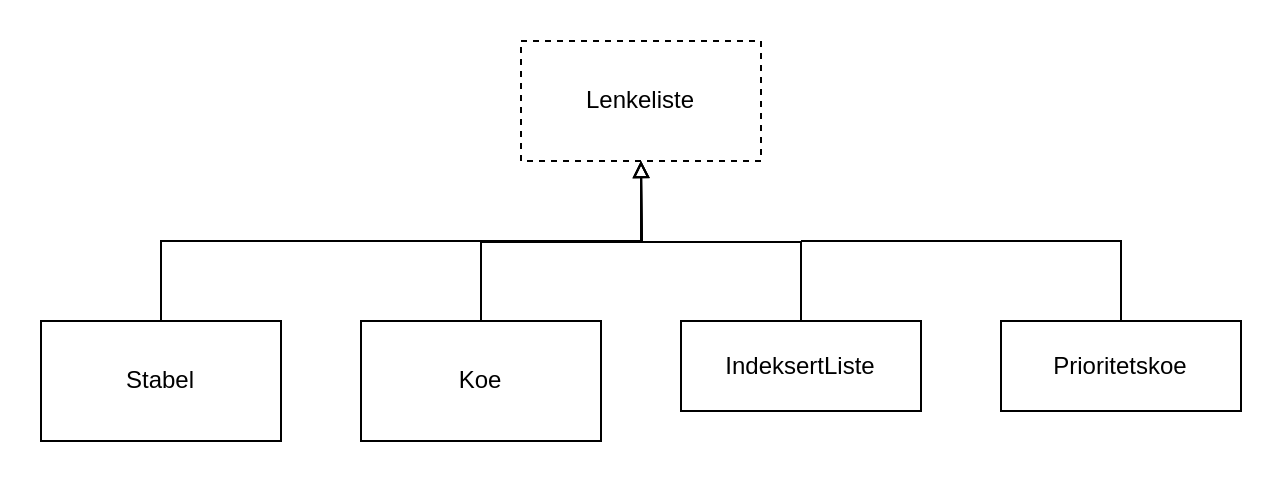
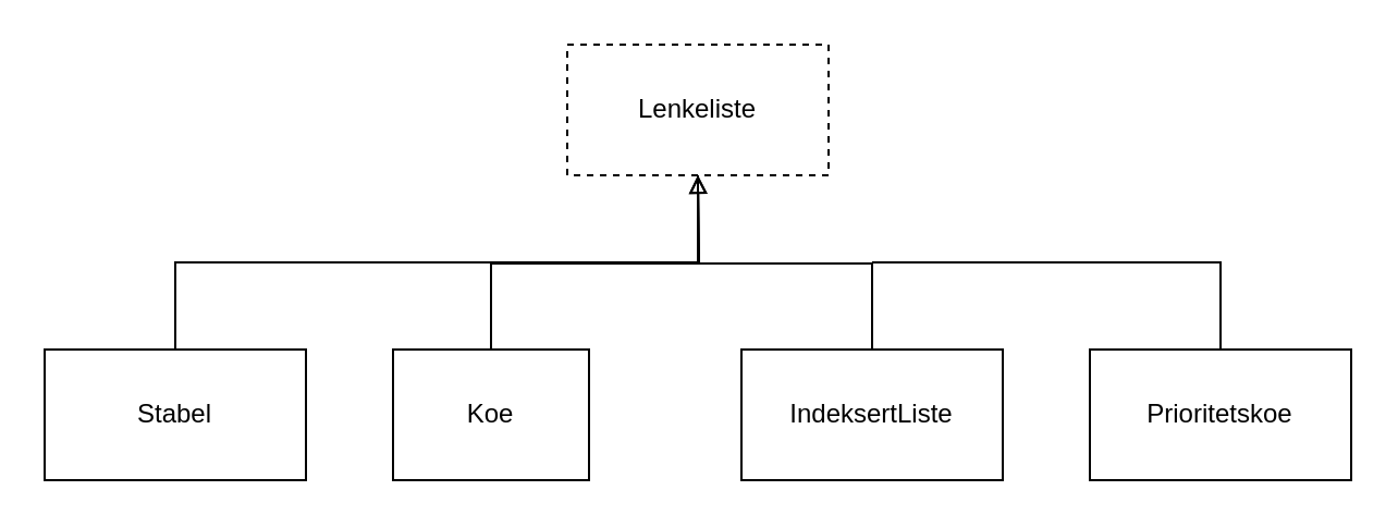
- <mxCell id="5" style="edgeStyle=orthogonalEdgeStyle;rounded=0;orthogonalLoop=1;jettySize=auto;html=1;exitX=0.5;exitY=0;exitDx=0;exitDy=0;entryX=0.5;entryY=1;entryDx=0;entryDy=0;endArrow=block;endFill=0;" edge="1" parent="1" source="6" target="2"><mxGeometry relative="1" as="geometry" /></mxCell>
+ <mxCell id="5" style="edgeStyle=orthogonalEdgeStyle;rounded=0;orthogonalLoop=1;jettySize=auto;html=1;exitX=0.5;exitY=0;exitDx=0;exitDy=0;entryX=0.5;entryY=1;entryDx=0;entryDy=0;endArrow=none;endFill=0;" edge="1" parent="1" source="6" target="2"><mxGeometry relative="1" as="geometry" /></mxCell>
- <mxCell id="8" value="IndeksertListe" style="rounded=0;whiteSpace=wrap;html=1;" vertex="1" parent="1"><mxGeometry x="340" y="160" width="120" height="45" as="geometry" /></mxCell>
+ <mxCell id="8" value="IndeksertListe" style="rounded=0;whiteSpace=wrap;html=1;" vertex="1" parent="1"><mxGeometry x="340" y="160" width="120" height="60" as="geometry" /></mxCell>
- <mxCell id="10" value="Prioritetskoe" style="rounded=0;whiteSpace=wrap;html=1;" vertex="1" parent="1"><mxGeometry x="500" y="160" width="120" height="45" as="geometry" /></mxCell>
+ <mxCell id="10" value="Prioritetskoe" style="rounded=0;whiteSpace=wrap;html=1;" vertex="1" parent="1"><mxGeometry x="500" y="160" width="120" height="60" as="geometry" /></mxCell>
- <mxCell id="4" value="Koe" style="rounded=0;whiteSpace=wrap;html=1;" vertex="1" parent="1"><mxGeometry x="180" y="160" width="120" height="60" as="geometry" /></mxCell>
+ <mxCell id="4" value="Koe" style="rounded=0;whiteSpace=wrap;html=1;" vertex="1" parent="1"><mxGeometry x="180" y="160" width="90" height="60" as="geometry" /></mxCell>
